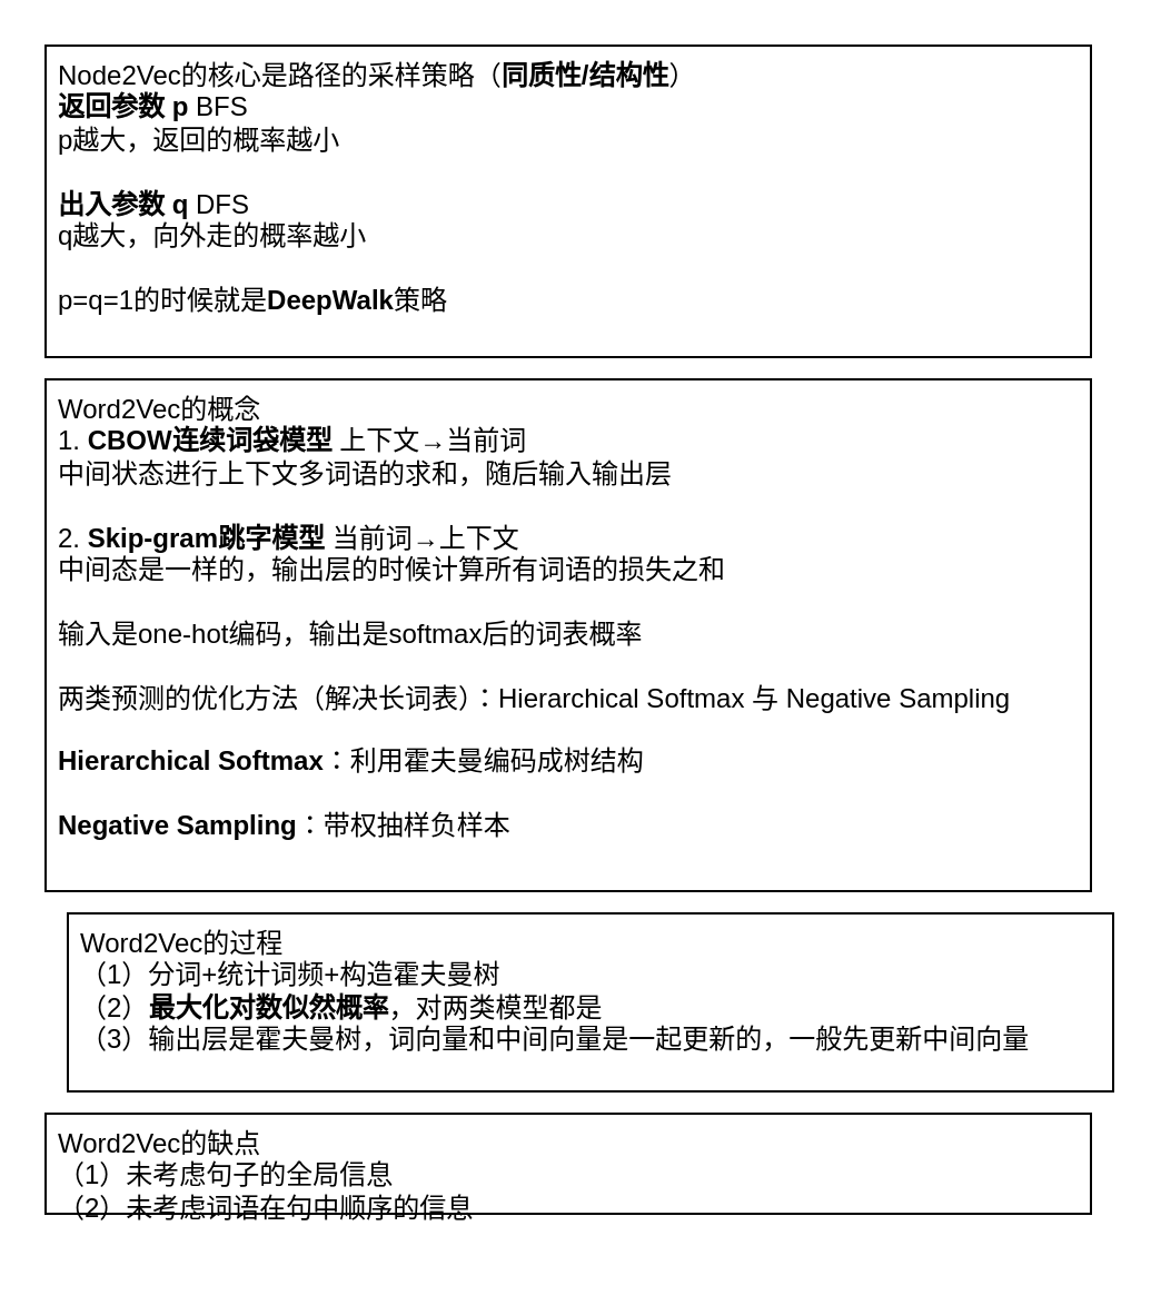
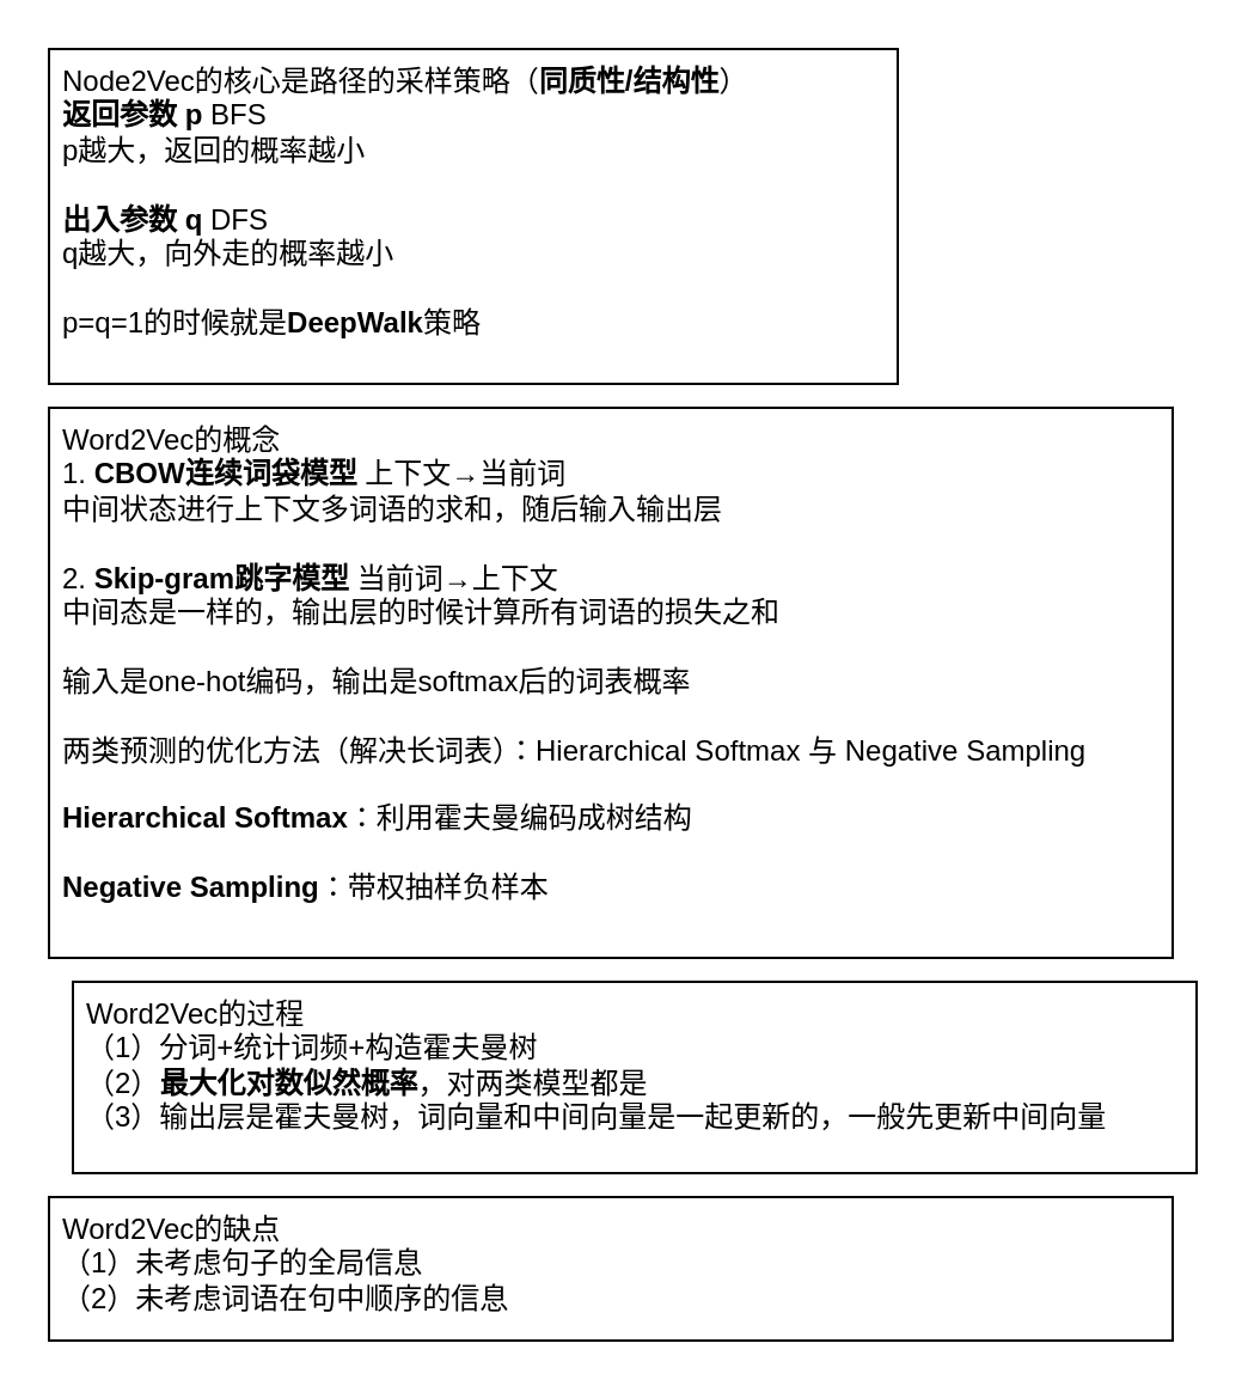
- <mxCell id="2" value="&lt;div&gt;Node2Vec的核心是路径的采样策略（&lt;b&gt;同质性/结构性&lt;/b&gt;）&lt;/div&gt;&lt;b&gt;返回参数 p&lt;/b&gt; BFS&lt;div&gt;p越大，返回的概率越小&lt;br&gt;&lt;div&gt;&lt;br&gt;&lt;/div&gt;&lt;div&gt;&lt;b&gt;出入参数 q&lt;/b&gt; DFS&lt;/div&gt;&lt;/div&gt;&lt;div&gt;q越大，向外走的概率越小&lt;/div&gt;&lt;div&gt;&lt;br&gt;&lt;/div&gt;&lt;div&gt;p=q=1的时候就是&lt;b&gt;DeepWalk&lt;/b&gt;策略&lt;/div&gt;" style="rounded=0;whiteSpace=wrap;html=1;align=left;verticalAlign=top;spacingLeft=4;" parent="1" vertex="1"><mxGeometry x="20" y="20" width="470" height="140" as="geometry" /></mxCell>
+ <mxCell id="2" value="&lt;div&gt;Node2Vec的核心是路径的采样策略（&lt;b&gt;同质性/结构性&lt;/b&gt;）&lt;/div&gt;&lt;b&gt;返回参数 p&lt;/b&gt; BFS&lt;div&gt;p越大，返回的概率越小&lt;br&gt;&lt;div&gt;&lt;br&gt;&lt;/div&gt;&lt;div&gt;&lt;b&gt;出入参数 q&lt;/b&gt; DFS&lt;/div&gt;&lt;/div&gt;&lt;div&gt;q越大，向外走的概率越小&lt;/div&gt;&lt;div&gt;&lt;br&gt;&lt;/div&gt;&lt;div&gt;p=q=1的时候就是&lt;b&gt;DeepWalk&lt;/b&gt;策略&lt;/div&gt;" style="rounded=0;whiteSpace=wrap;html=1;align=left;verticalAlign=top;spacingLeft=4;" parent="1" vertex="1"><mxGeometry x="20" y="20" width="355" height="140" as="geometry" /></mxCell>
- <mxCell id="5" value="Word2Vec的缺点&lt;div&gt;（1）未考虑句子的全局信息&lt;/div&gt;&lt;div&gt;（2）未考虑词语在句中顺序的信息&lt;/div&gt;" style="rounded=0;whiteSpace=wrap;html=1;align=left;verticalAlign=top;spacingLeft=4;" parent="1" vertex="1"><mxGeometry x="20" y="500" width="470" height="45" as="geometry" /></mxCell>
+ <mxCell id="5" value="Word2Vec的缺点&lt;div&gt;（1）未考虑句子的全局信息&lt;/div&gt;&lt;div&gt;（2）未考虑词语在句中顺序的信息&lt;/div&gt;" style="rounded=0;whiteSpace=wrap;html=1;align=left;verticalAlign=top;spacingLeft=4;" parent="1" vertex="1"><mxGeometry x="20" y="500" width="470" height="60" as="geometry" /></mxCell>
